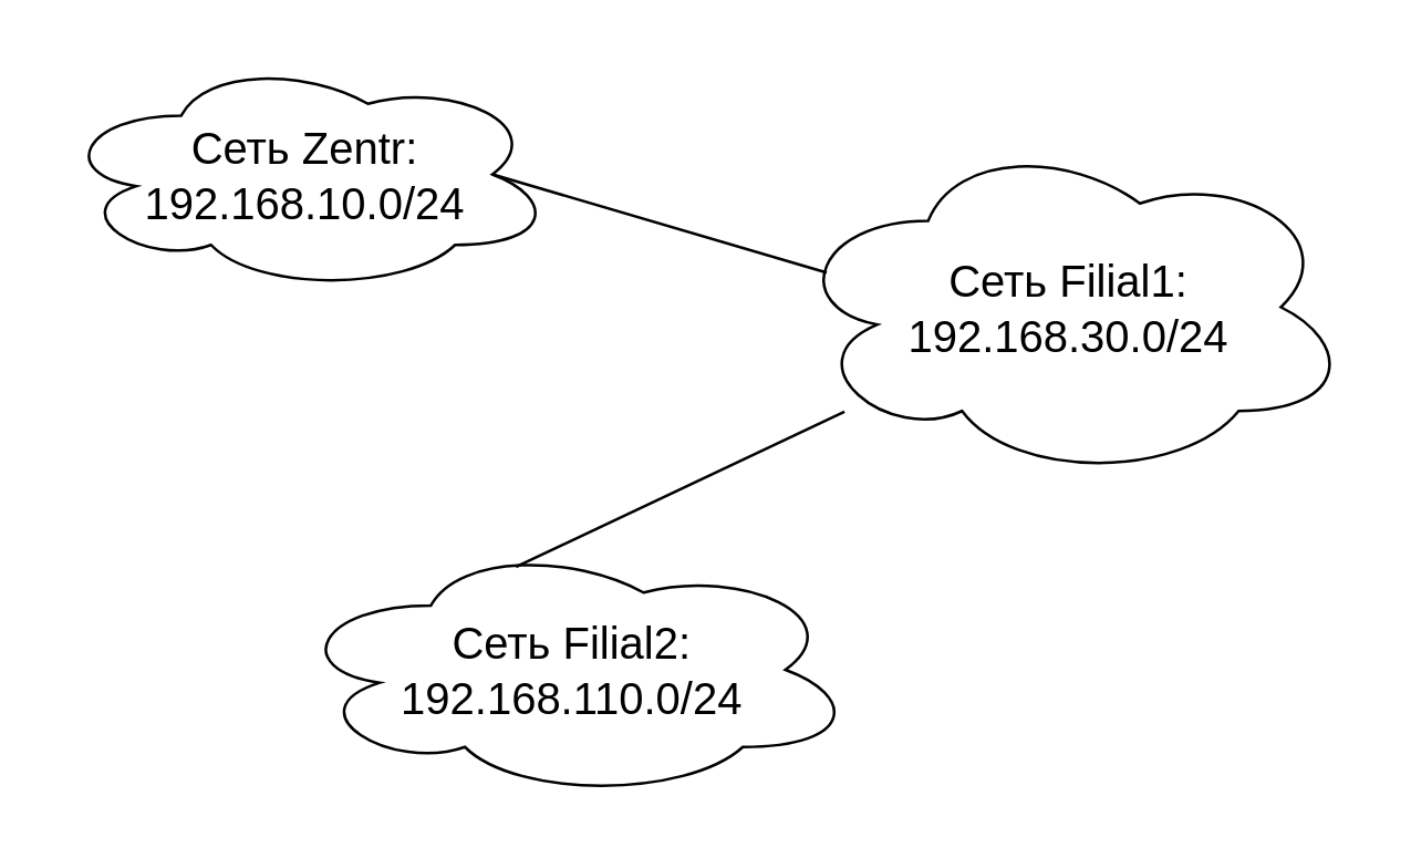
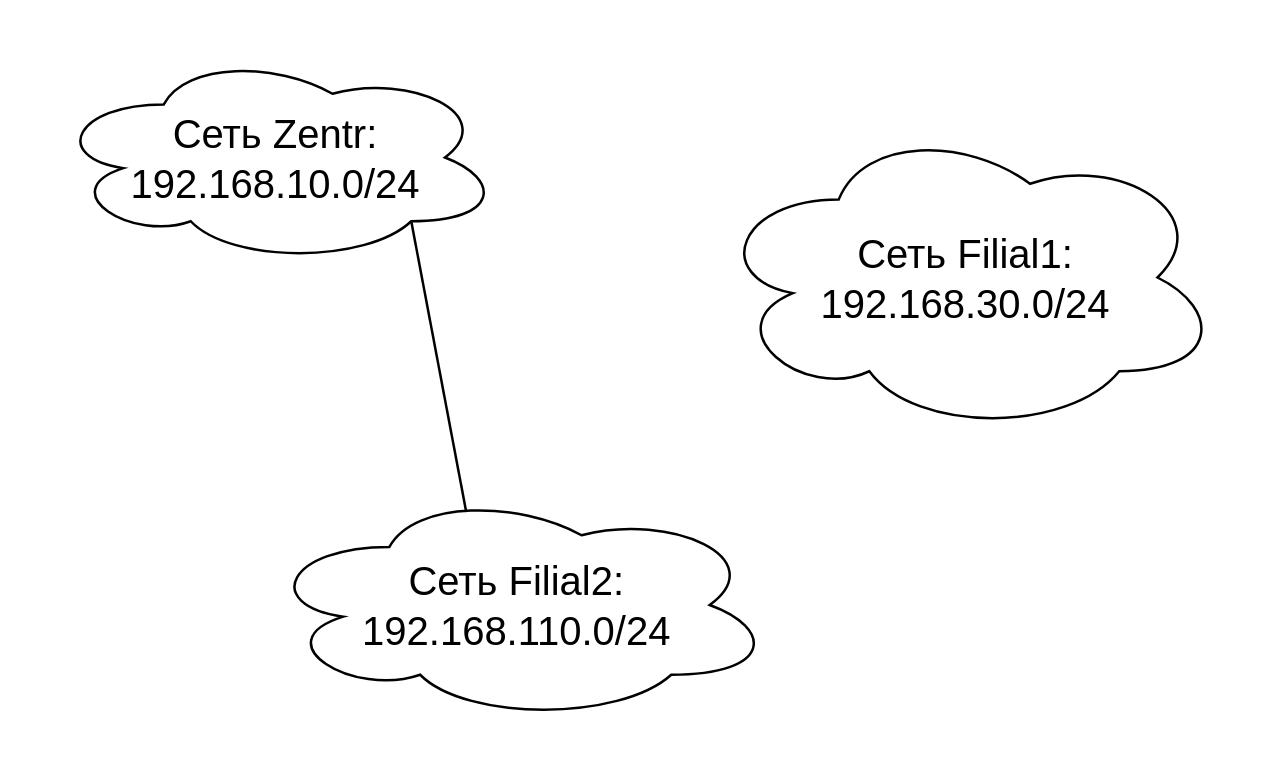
- <mxCell id="6" value="" style="endArrow=none;html=1;rounded=0;fontSize=12;startSize=8;endSize=8;curved=1;entryX=0.875;entryY=0.5;entryDx=0;entryDy=0;entryPerimeter=0;exitX=0.07;exitY=0.4;exitDx=0;exitDy=0;exitPerimeter=0;" edge="1" parent="1" source="4" target="3"><mxGeometry width="50" height="50" relative="1" as="geometry"><mxPoint x="196" y="214" as="sourcePoint" /><mxPoint x="129" y="111" as="targetPoint" /></mxGeometry></mxCell>
- <mxCell id="5" value="" style="endArrow=none;html=1;rounded=0;fontSize=12;startSize=8;endSize=8;curved=1;exitX=0.4;exitY=0.1;exitDx=0;exitDy=0;exitPerimeter=0;" edge="1" parent="1" source="2" target="4"><mxGeometry width="50" height="50" relative="1" as="geometry"><mxPoint x="247" y="349" as="sourcePoint" /><mxPoint x="297" y="299" as="targetPoint" /></mxGeometry></mxCell>
+ <mxCell id="5" value="" style="endArrow=none;html=1;rounded=0;fontSize=12;startSize=8;endSize=8;curved=1;entryX=0.8;entryY=0.8;entryDx=0;entryDy=0;entryPerimeter=0;exitX=0.4;exitY=0.1;exitDx=0;exitDy=0;exitPerimeter=0;" edge="1" parent="1" source="2" target="3"><mxGeometry width="50" height="50" relative="1" as="geometry"><mxPoint x="247" y="349" as="sourcePoint" /><mxPoint x="297" y="299" as="targetPoint" /></mxGeometry></mxCell>
